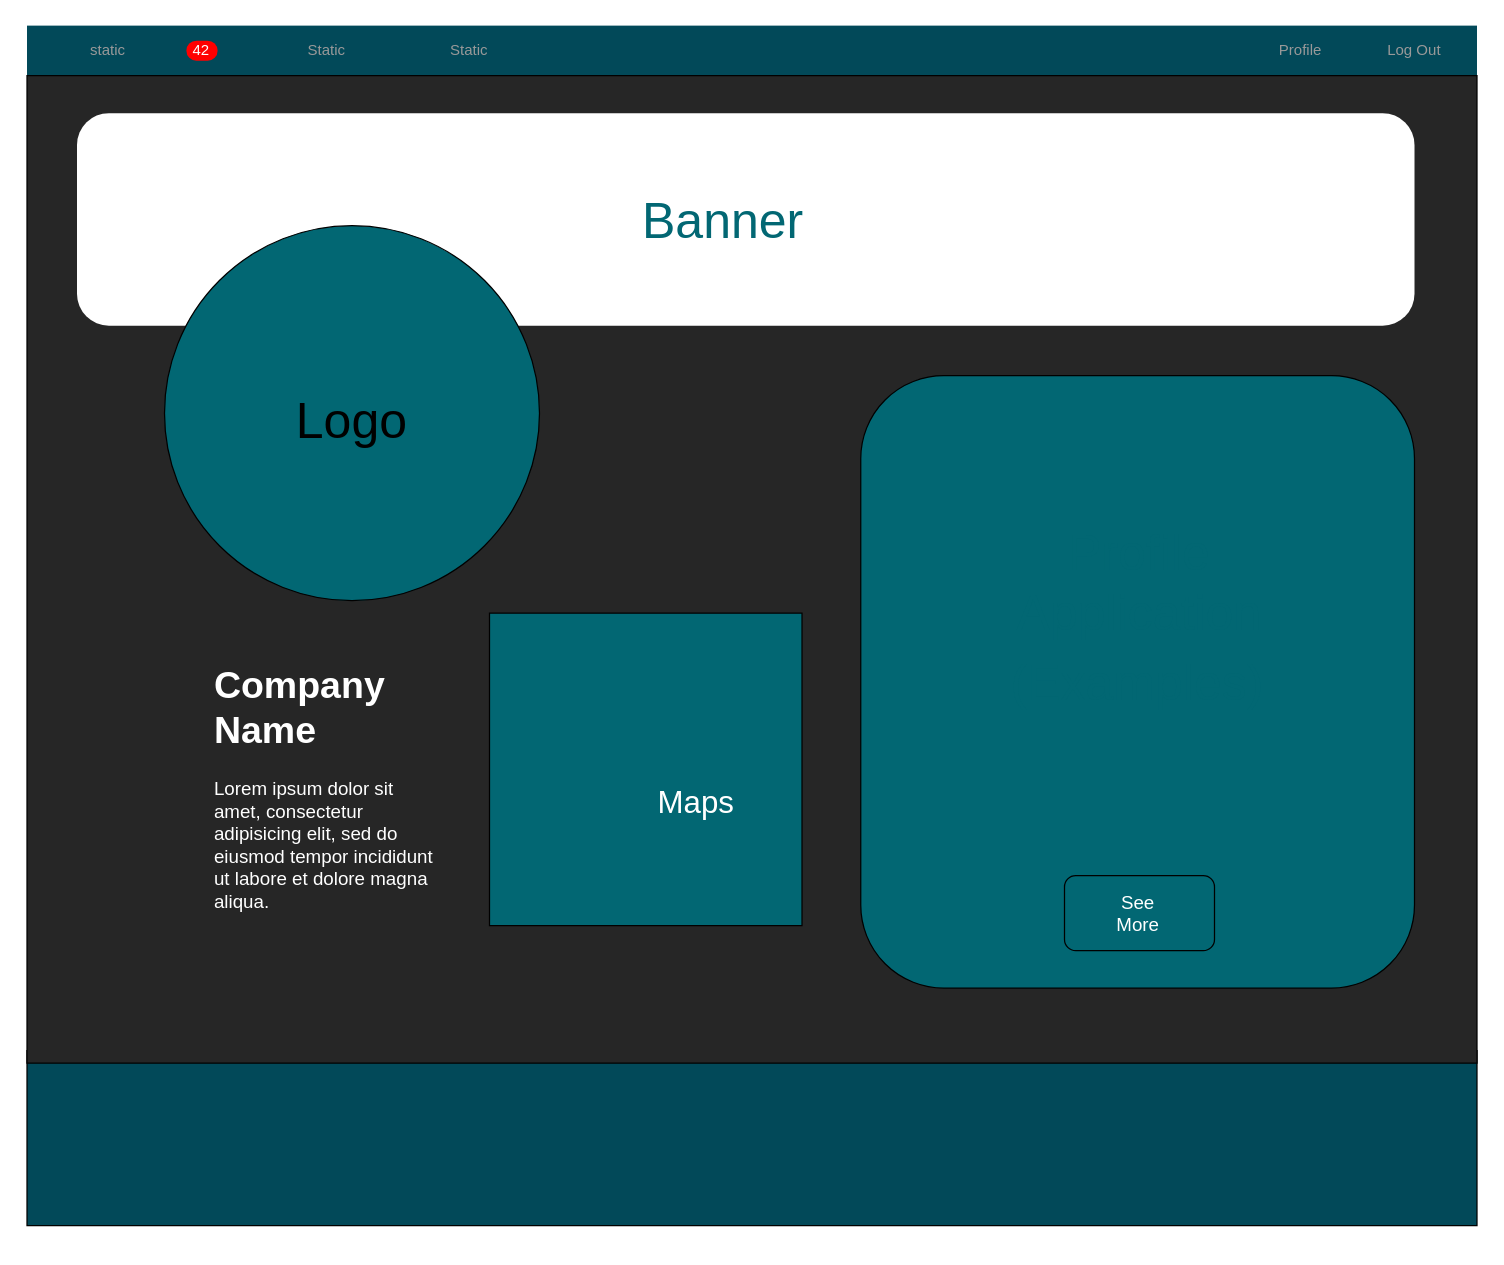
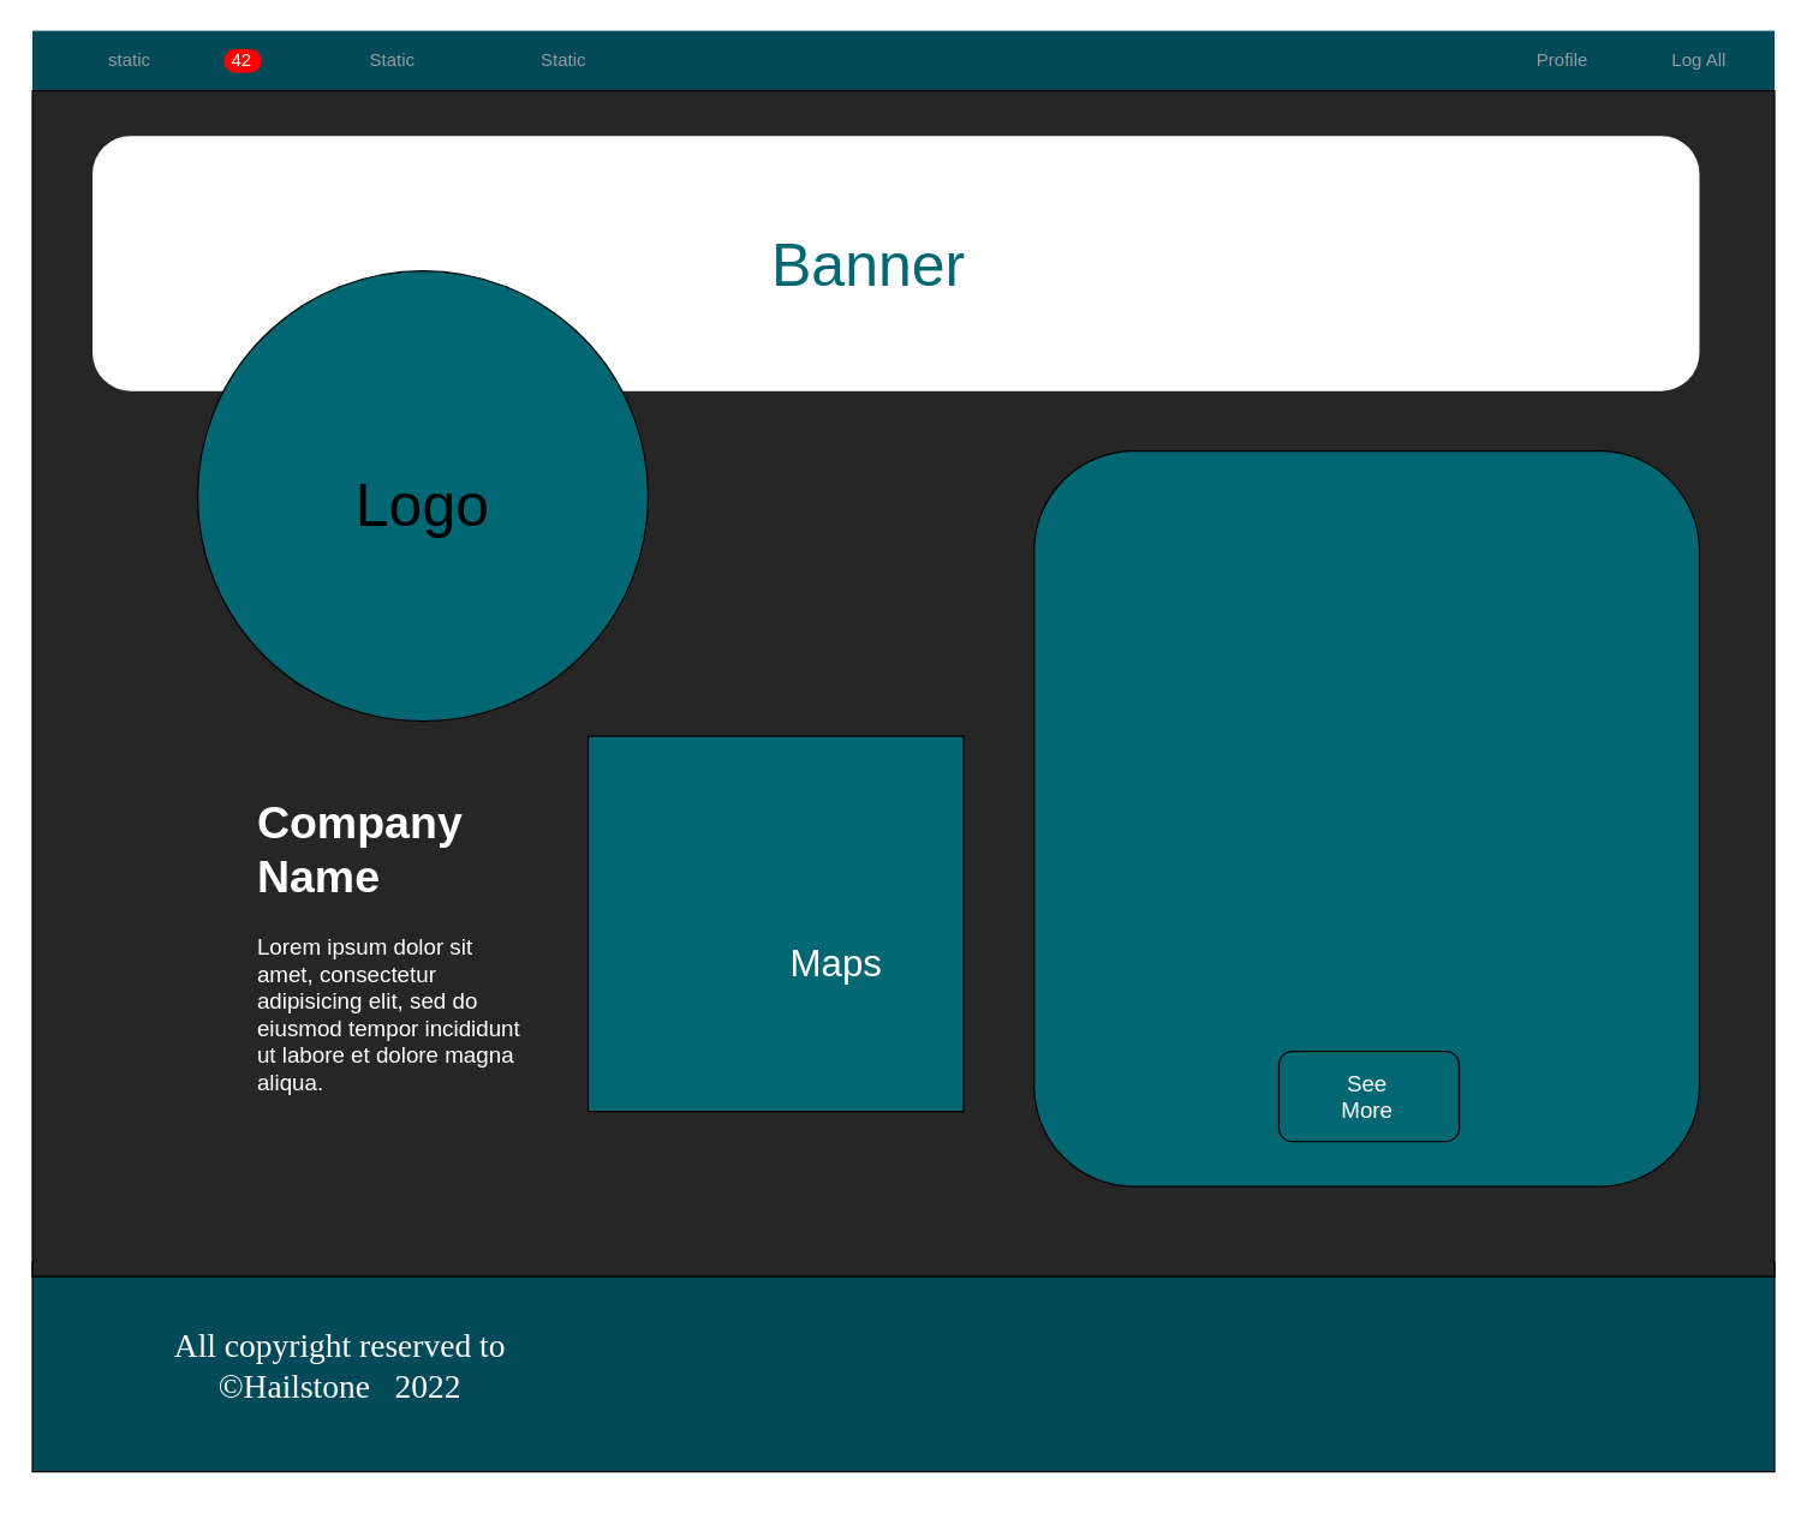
- <mxCell id="9" value="Log Out" style="html=1;shadow=0;dashed=0;fillColor=none;strokeColor=none;shape=mxgraph.bootstrap.rect;fontColor=#999999;whiteSpace=wrap;" vertex="1" parent="3"><mxGeometry x="1058.5" width="101.5" height="40" as="geometry" /></mxCell>
+ <mxCell id="9" value="Log All" style="html=1;shadow=0;dashed=0;fillColor=none;strokeColor=none;shape=mxgraph.bootstrap.rect;fontColor=#999999;whiteSpace=wrap;" vertex="1" parent="3"><mxGeometry x="1058.5" width="101.5" height="40" as="geometry" /></mxCell>
+ <mxCell id="11" value="All copyright reserved to ©Hailstone&amp;nbsp; &amp;nbsp;2022" style="text;html=1;strokeColor=none;fillColor=none;align=center;verticalAlign=middle;whiteSpace=wrap;rounded=0;shadow=0;glass=0;labelBackgroundColor=#024959;sketch=0;fontFamily=Verdana;fontSize=22;fontColor=#FFFFFF;" vertex="1" parent="1"><mxGeometry x="71" y="885" width="310" height="50" as="geometry" /></mxCell>
